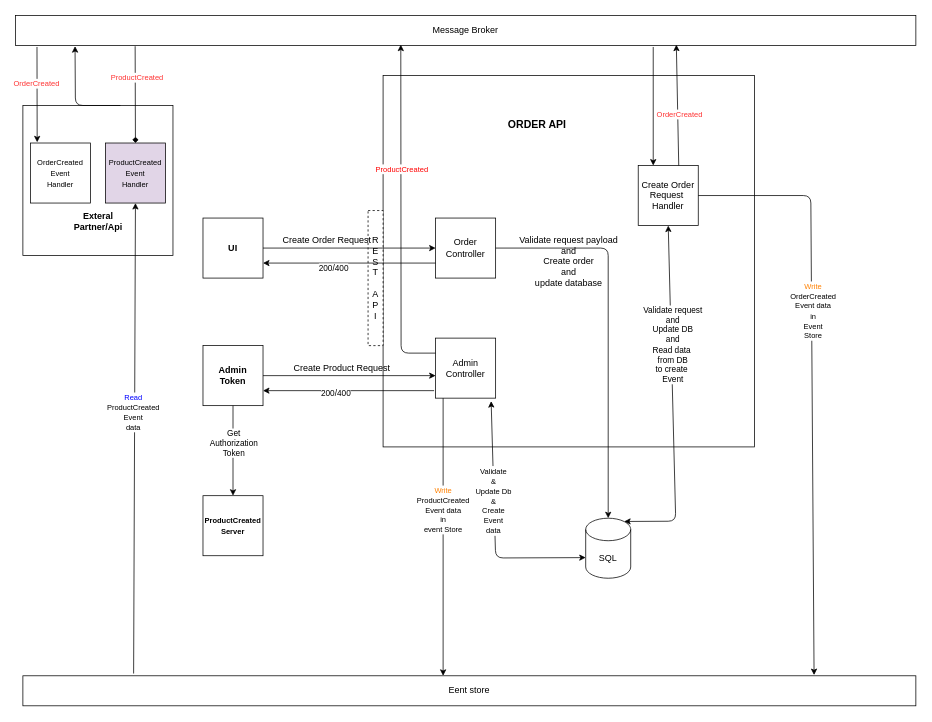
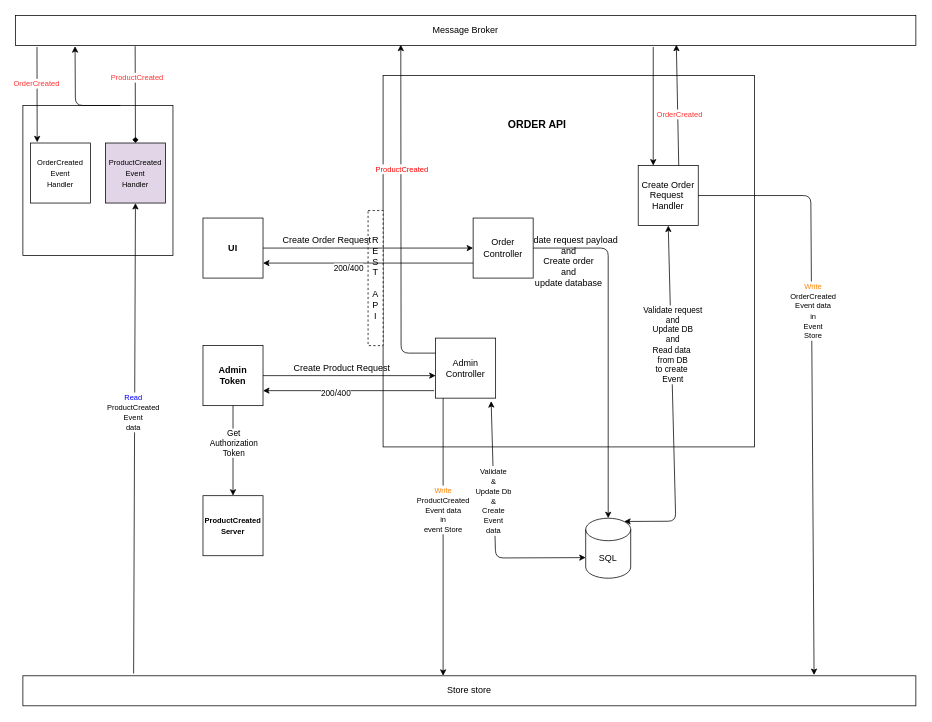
- <mxCell id="48" value="&lt;b&gt;Exteral &lt;br&gt;Partner/Api&lt;/b&gt;" style="text;html=1;align=center;verticalAlign=middle;resizable=0;points=[];autosize=1;" vertex="1" parent="1"><mxGeometry x="90" y="280" width="80" height="30" as="geometry" /></mxCell>
- <mxCell id="9" value="Order&lt;br&gt;Controller" style="whiteSpace=wrap;html=1;aspect=fixed;" vertex="1" parent="1"><mxGeometry x="580" y="290" width="80" height="80" as="geometry" /></mxCell>
+ <mxCell id="9" value="Order&lt;br&gt;Controller" style="whiteSpace=wrap;html=1;aspect=fixed;" vertex="1" parent="1"><mxGeometry x="630" y="290" width="80" height="80" as="geometry" /></mxCell>
- <mxCell id="3" value="Eent store" style="rounded=0;whiteSpace=wrap;html=1;" vertex="1" parent="1"><mxGeometry x="30" y="900" width="1190" height="40" as="geometry" /></mxCell>
+ <mxCell id="3" value="Store store" style="rounded=0;whiteSpace=wrap;html=1;" vertex="1" parent="1"><mxGeometry x="30" y="900" width="1190" height="40" as="geometry" /></mxCell>
